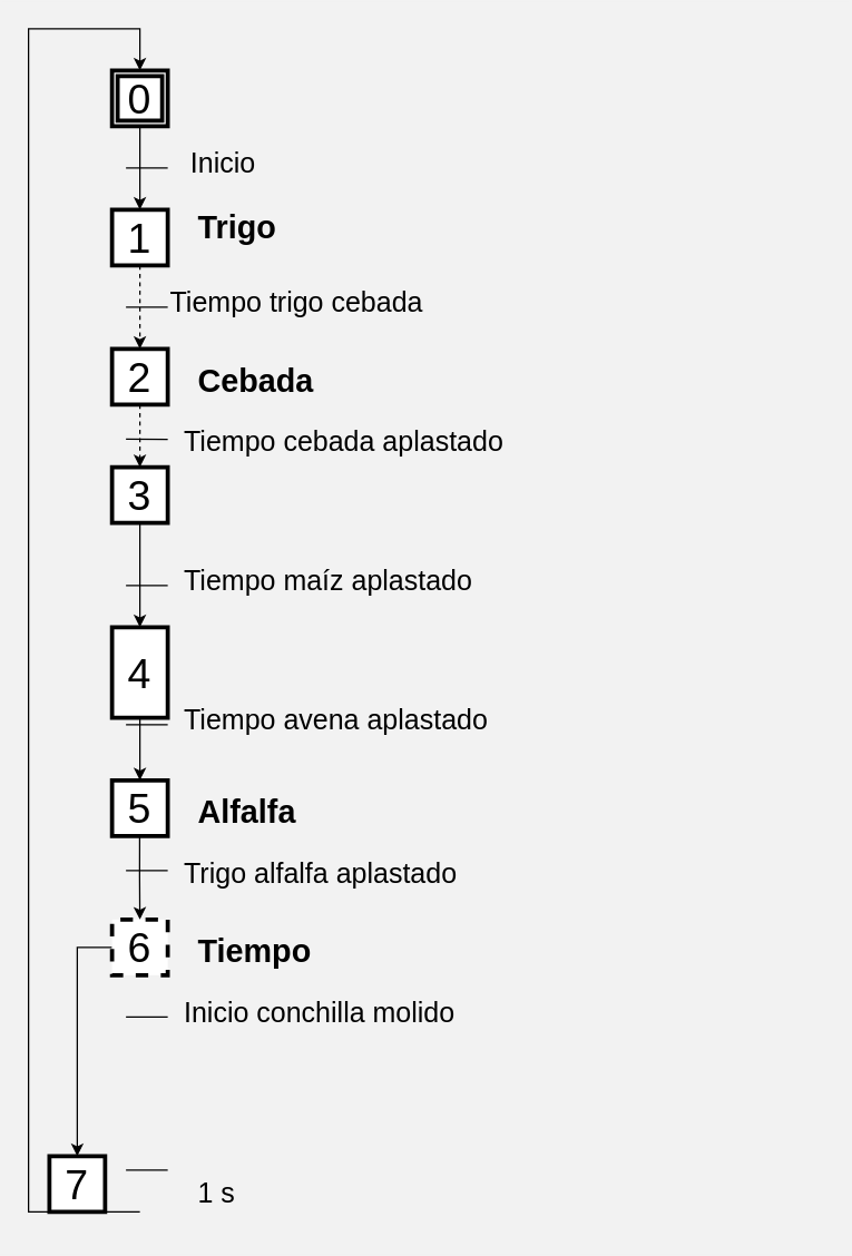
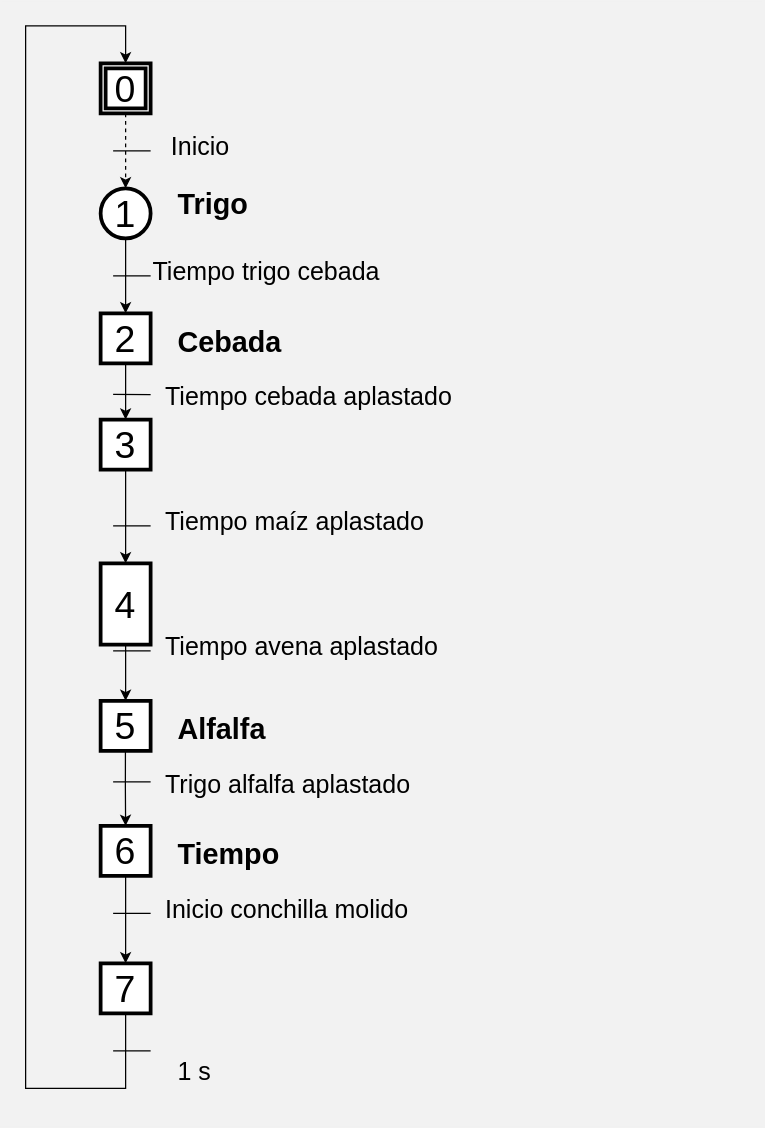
- <mxCell id="2" style="edgeStyle=orthogonalEdgeStyle;rounded=0;orthogonalLoop=1;jettySize=auto;html=1;exitX=0.5;exitY=1;exitDx=0;exitDy=0;fontSize=54;" parent="1" source="3" target="5" edge="1"><mxGeometry relative="1" as="geometry" /></mxCell>
+ <mxCell id="2" style="edgeStyle=orthogonalEdgeStyle;rounded=0;orthogonalLoop=1;jettySize=auto;html=1;exitX=0.5;exitY=1;exitDx=0;exitDy=0;fontSize=54;dashed=1;" parent="1" source="3" target="5" edge="1"><mxGeometry relative="1" as="geometry" /></mxCell>
- <mxCell id="5" value="&lt;font style=&quot;font-size: 30px&quot;&gt;1&lt;/font&gt;" style="whiteSpace=wrap;html=1;strokeColor=default;fillColor=rgba(255, 255, 255, 1);strokeWidth=3;fontSize=30;rounded=0;" parent="1" vertex="1"><mxGeometry x="80" y="150" width="40" height="40" as="geometry" /></mxCell>
+ <mxCell id="5" value="&lt;font style=&quot;font-size: 30px&quot;&gt;1&lt;/font&gt;" style="ellipse;whiteSpace=wrap;html=1;strokeColor=default;fillColor=rgba(255, 255, 255, 1);strokeWidth=3;fontSize=30;" parent="1" vertex="1"><mxGeometry x="80" y="150" width="40" height="40" as="geometry" /></mxCell>
- <mxCell id="4" value="" style="edgeStyle=orthogonalEdgeStyle;rounded=0;orthogonalLoop=1;jettySize=auto;html=1;fontSize=30;dashed=1;" parent="1" source="5" target="7" edge="1"><mxGeometry relative="1" as="geometry" /></mxCell>
+ <mxCell id="4" value="" style="edgeStyle=orthogonalEdgeStyle;rounded=0;orthogonalLoop=1;jettySize=auto;html=1;fontSize=30;" parent="1" source="5" target="7" edge="1"><mxGeometry relative="1" as="geometry" /></mxCell>
- <mxCell id="6" value="" style="edgeStyle=orthogonalEdgeStyle;rounded=0;orthogonalLoop=1;jettySize=auto;html=1;fontSize=30;dashed=1;" parent="1" source="7" target="9" edge="1"><mxGeometry relative="1" as="geometry" /></mxCell>
+ <mxCell id="6" value="" style="edgeStyle=orthogonalEdgeStyle;rounded=0;orthogonalLoop=1;jettySize=auto;html=1;fontSize=30;" parent="1" source="7" target="9" edge="1"><mxGeometry relative="1" as="geometry" /></mxCell>
- <mxCell id="32" value="&lt;font style=&quot;font-size: 30px&quot;&gt;6&lt;/font&gt;" style="whiteSpace=wrap;html=1;strokeColor=default;fillColor=rgba(255, 255, 255, 1);strokeWidth=3;fontSize=30;direction=south;rounded=0;dashed=1;" parent="1" vertex="1"><mxGeometry x="80" y="660" width="40" height="40" as="geometry" /></mxCell>
+ <mxCell id="32" value="&lt;font style=&quot;font-size: 30px&quot;&gt;6&lt;/font&gt;" style="whiteSpace=wrap;html=1;strokeColor=default;fillColor=rgba(255, 255, 255, 1);strokeWidth=3;fontSize=30;direction=south;rounded=0;" parent="1" vertex="1"><mxGeometry x="80" y="660" width="40" height="40" as="geometry" /></mxCell>
- <mxCell id="33" value="&lt;font style=&quot;font-size: 30px&quot;&gt;7&lt;/font&gt;" style="whiteSpace=wrap;html=1;strokeColor=default;fillColor=rgba(255, 255, 255, 1);strokeWidth=3;fontSize=30;rounded=0;" parent="1" vertex="1"><mxGeometry x="35" y="830" width="40" height="40" as="geometry" /></mxCell>
+ <mxCell id="33" value="&lt;font style=&quot;font-size: 30px&quot;&gt;7&lt;/font&gt;" style="whiteSpace=wrap;html=1;strokeColor=default;fillColor=rgba(255, 255, 255, 1);strokeWidth=3;fontSize=30;rounded=0;" parent="1" vertex="1"><mxGeometry x="80" y="770" width="40" height="40" as="geometry" /></mxCell>
